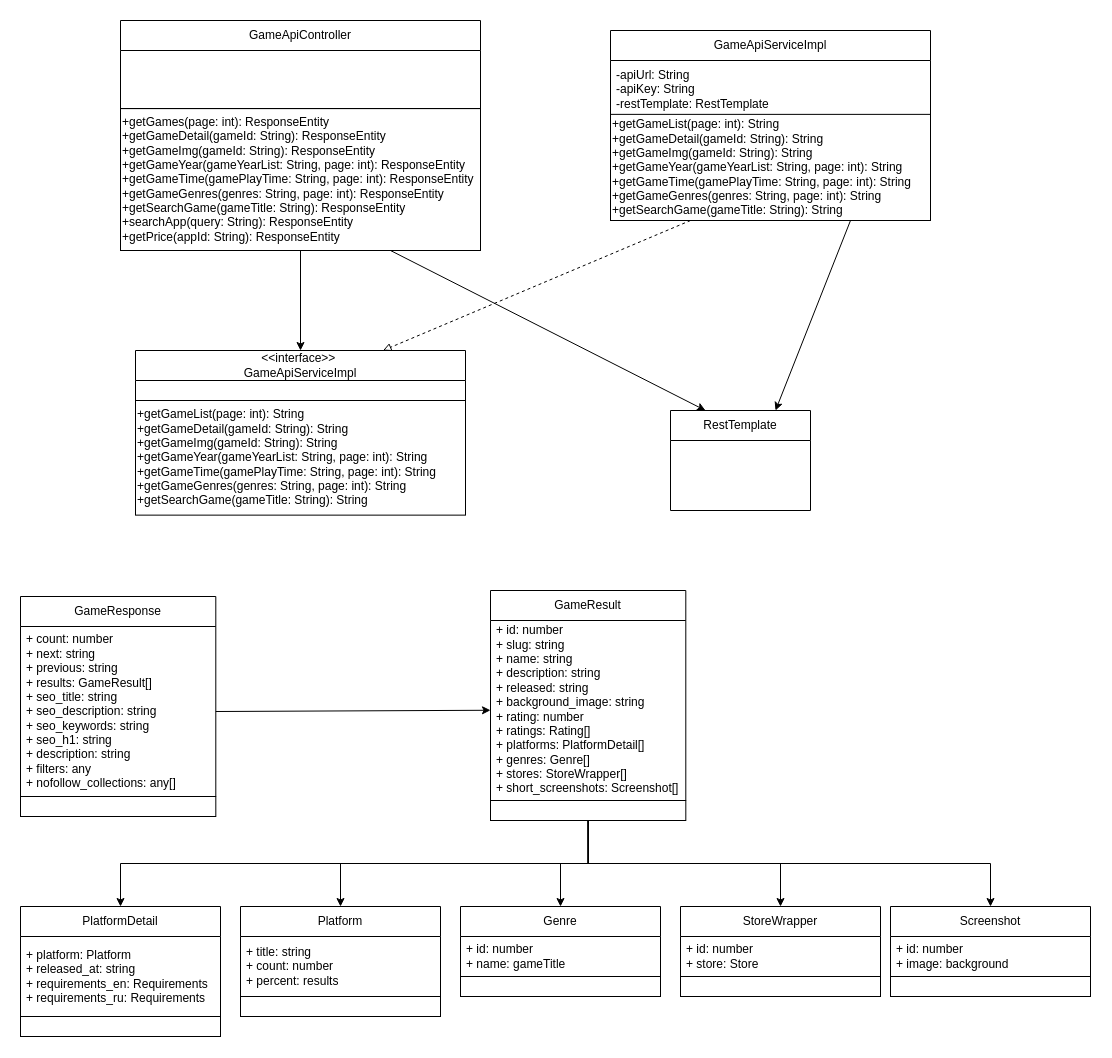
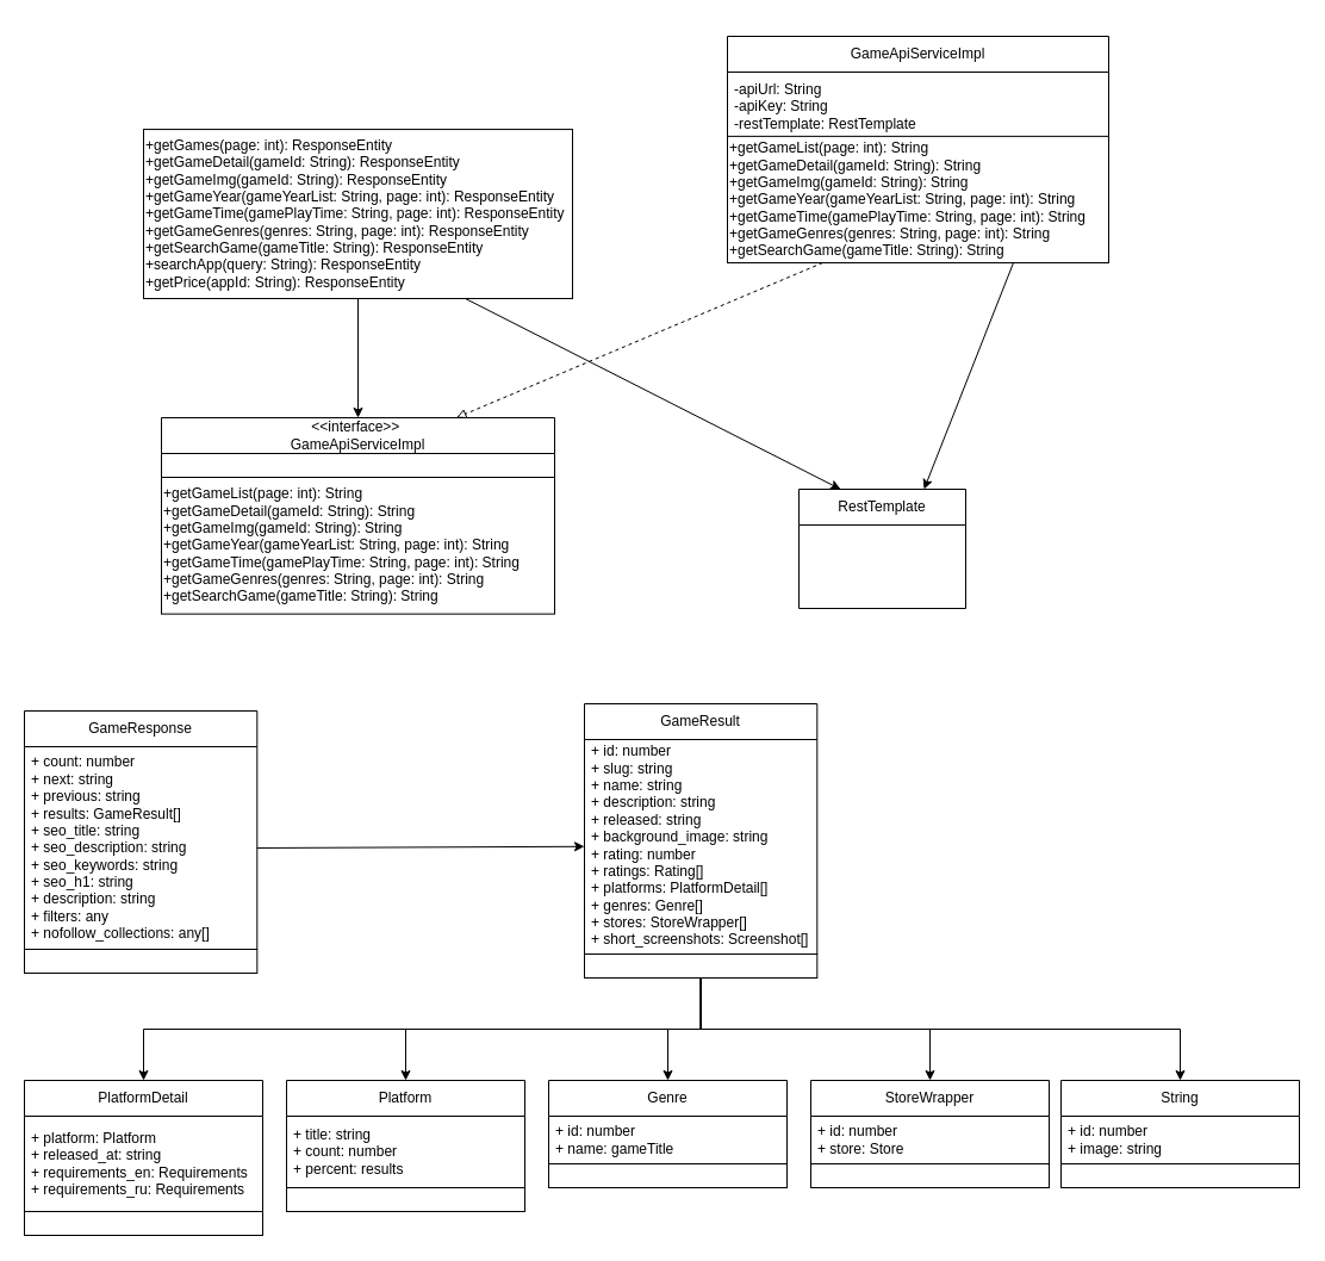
- <mxCell id="42" value="GameApiController" style="swimlane;fontStyle=0;childLayout=stackLayout;horizontal=1;startSize=30;horizontalStack=0;resizeParent=1;resizeParentMax=0;resizeLast=0;collapsible=1;marginBottom=0;whiteSpace=wrap;html=1;container=0;" vertex="1" parent="1"><mxGeometry x="120" y="20" width="360" height="88.06" as="geometry"><mxRectangle x="100" y="80" width="140" height="30" as="alternateBounds" /></mxGeometry></mxCell>
- <mxCell id="25" value="Screenshot" style="swimlane;fontStyle=0;childLayout=stackLayout;horizontal=1;startSize=30;horizontalStack=0;resizeParent=1;resizeParentMax=0;resizeLast=0;collapsible=1;marginBottom=0;whiteSpace=wrap;html=1;" vertex="1" parent="2"><mxGeometry x="870" y="316" width="200" height="70" as="geometry" /></mxCell>
+ <mxCell id="25" value="String" style="swimlane;fontStyle=0;childLayout=stackLayout;horizontal=1;startSize=30;horizontalStack=0;resizeParent=1;resizeParentMax=0;resizeLast=0;collapsible=1;marginBottom=0;whiteSpace=wrap;html=1;" vertex="1" parent="2"><mxGeometry x="870" y="316" width="200" height="70" as="geometry" /></mxCell>
- <mxCell id="26" value="&lt;div&gt;+ id: number&lt;/div&gt;&lt;div&gt;+ image: background&lt;/div&gt;" style="text;strokeColor=none;fillColor=none;align=left;verticalAlign=middle;spacingLeft=4;spacingRight=4;overflow=hidden;points=[[0,0.5],[1,0.5]];portConstraint=eastwest;rotatable=0;whiteSpace=wrap;html=1;" vertex="1" parent="25"><mxGeometry y="30" width="200" height="40" as="geometry" /></mxCell>
+ <mxCell id="26" value="&lt;div&gt;+ id: number&lt;/div&gt;&lt;div&gt;+ image: string&lt;/div&gt;" style="text;strokeColor=none;fillColor=none;align=left;verticalAlign=middle;spacingLeft=4;spacingRight=4;overflow=hidden;points=[[0,0.5],[1,0.5]];portConstraint=eastwest;rotatable=0;whiteSpace=wrap;html=1;" vertex="1" parent="25"><mxGeometry y="30" width="200" height="40" as="geometry" /></mxCell>
